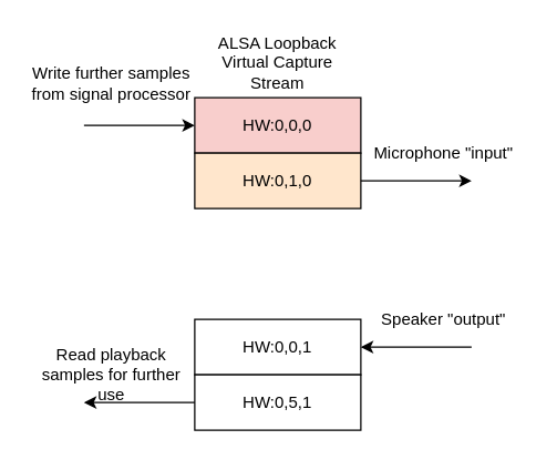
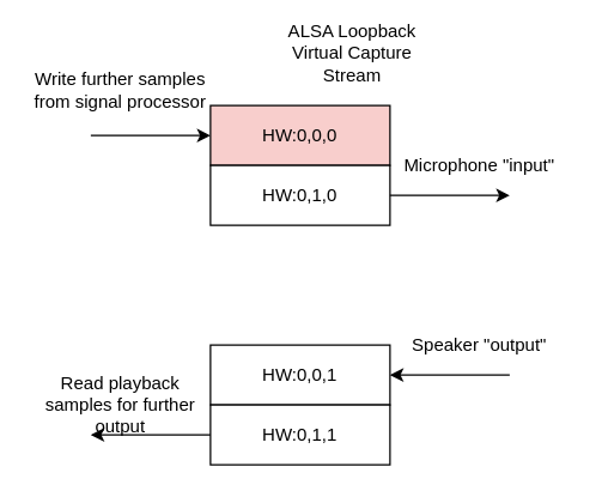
- <mxCell id="6" value="ALSA Loopback Virtual Capture Stream" style="text;html=1;strokeColor=none;fillColor=none;align=center;verticalAlign=middle;whiteSpace=wrap;rounded=0;" vertex="1" parent="1"><mxGeometry x="140" y="20" width="120" height="50" as="geometry" /></mxCell>
+ <mxCell id="6" value="ALSA Loopback Virtual Capture Stream" style="text;html=1;strokeColor=none;fillColor=none;align=center;verticalAlign=middle;whiteSpace=wrap;rounded=0;" vertex="1" parent="1"><mxGeometry x="175" y="10" width="120" height="50" as="geometry" /></mxCell>
- <mxCell id="3" value="HW:0,1,0" style="rounded=0;whiteSpace=wrap;html=1;fillColor=#ffe6cc;" vertex="1" parent="1"><mxGeometry x="140" y="110" width="120" height="40" as="geometry" /></mxCell>
+ <mxCell id="3" value="HW:0,1,0" style="rounded=0;whiteSpace=wrap;html=1;" vertex="1" parent="1"><mxGeometry x="140" y="110" width="120" height="40" as="geometry" /></mxCell>
- <mxCell id="12" value="Read playback samples for further use" style="text;html=1;strokeColor=none;fillColor=none;align=center;verticalAlign=middle;whiteSpace=wrap;rounded=0;" vertex="1" parent="1"><mxGeometry x="20" y="250" width="120" height="40" as="geometry" /></mxCell>
+ <mxCell id="12" value="Read playback samples for further output" style="text;html=1;strokeColor=none;fillColor=none;align=center;verticalAlign=middle;whiteSpace=wrap;rounded=0;" vertex="1" parent="1"><mxGeometry x="20" y="250" width="120" height="40" as="geometry" /></mxCell>
- <mxCell id="5" value="HW:0,5,1" style="rounded=0;whiteSpace=wrap;html=1;" vertex="1" parent="1"><mxGeometry x="140" y="270" width="120" height="40" as="geometry" /></mxCell>
+ <mxCell id="5" value="HW:0,1,1" style="rounded=0;whiteSpace=wrap;html=1;" vertex="1" parent="1"><mxGeometry x="140" y="270" width="120" height="40" as="geometry" /></mxCell>
